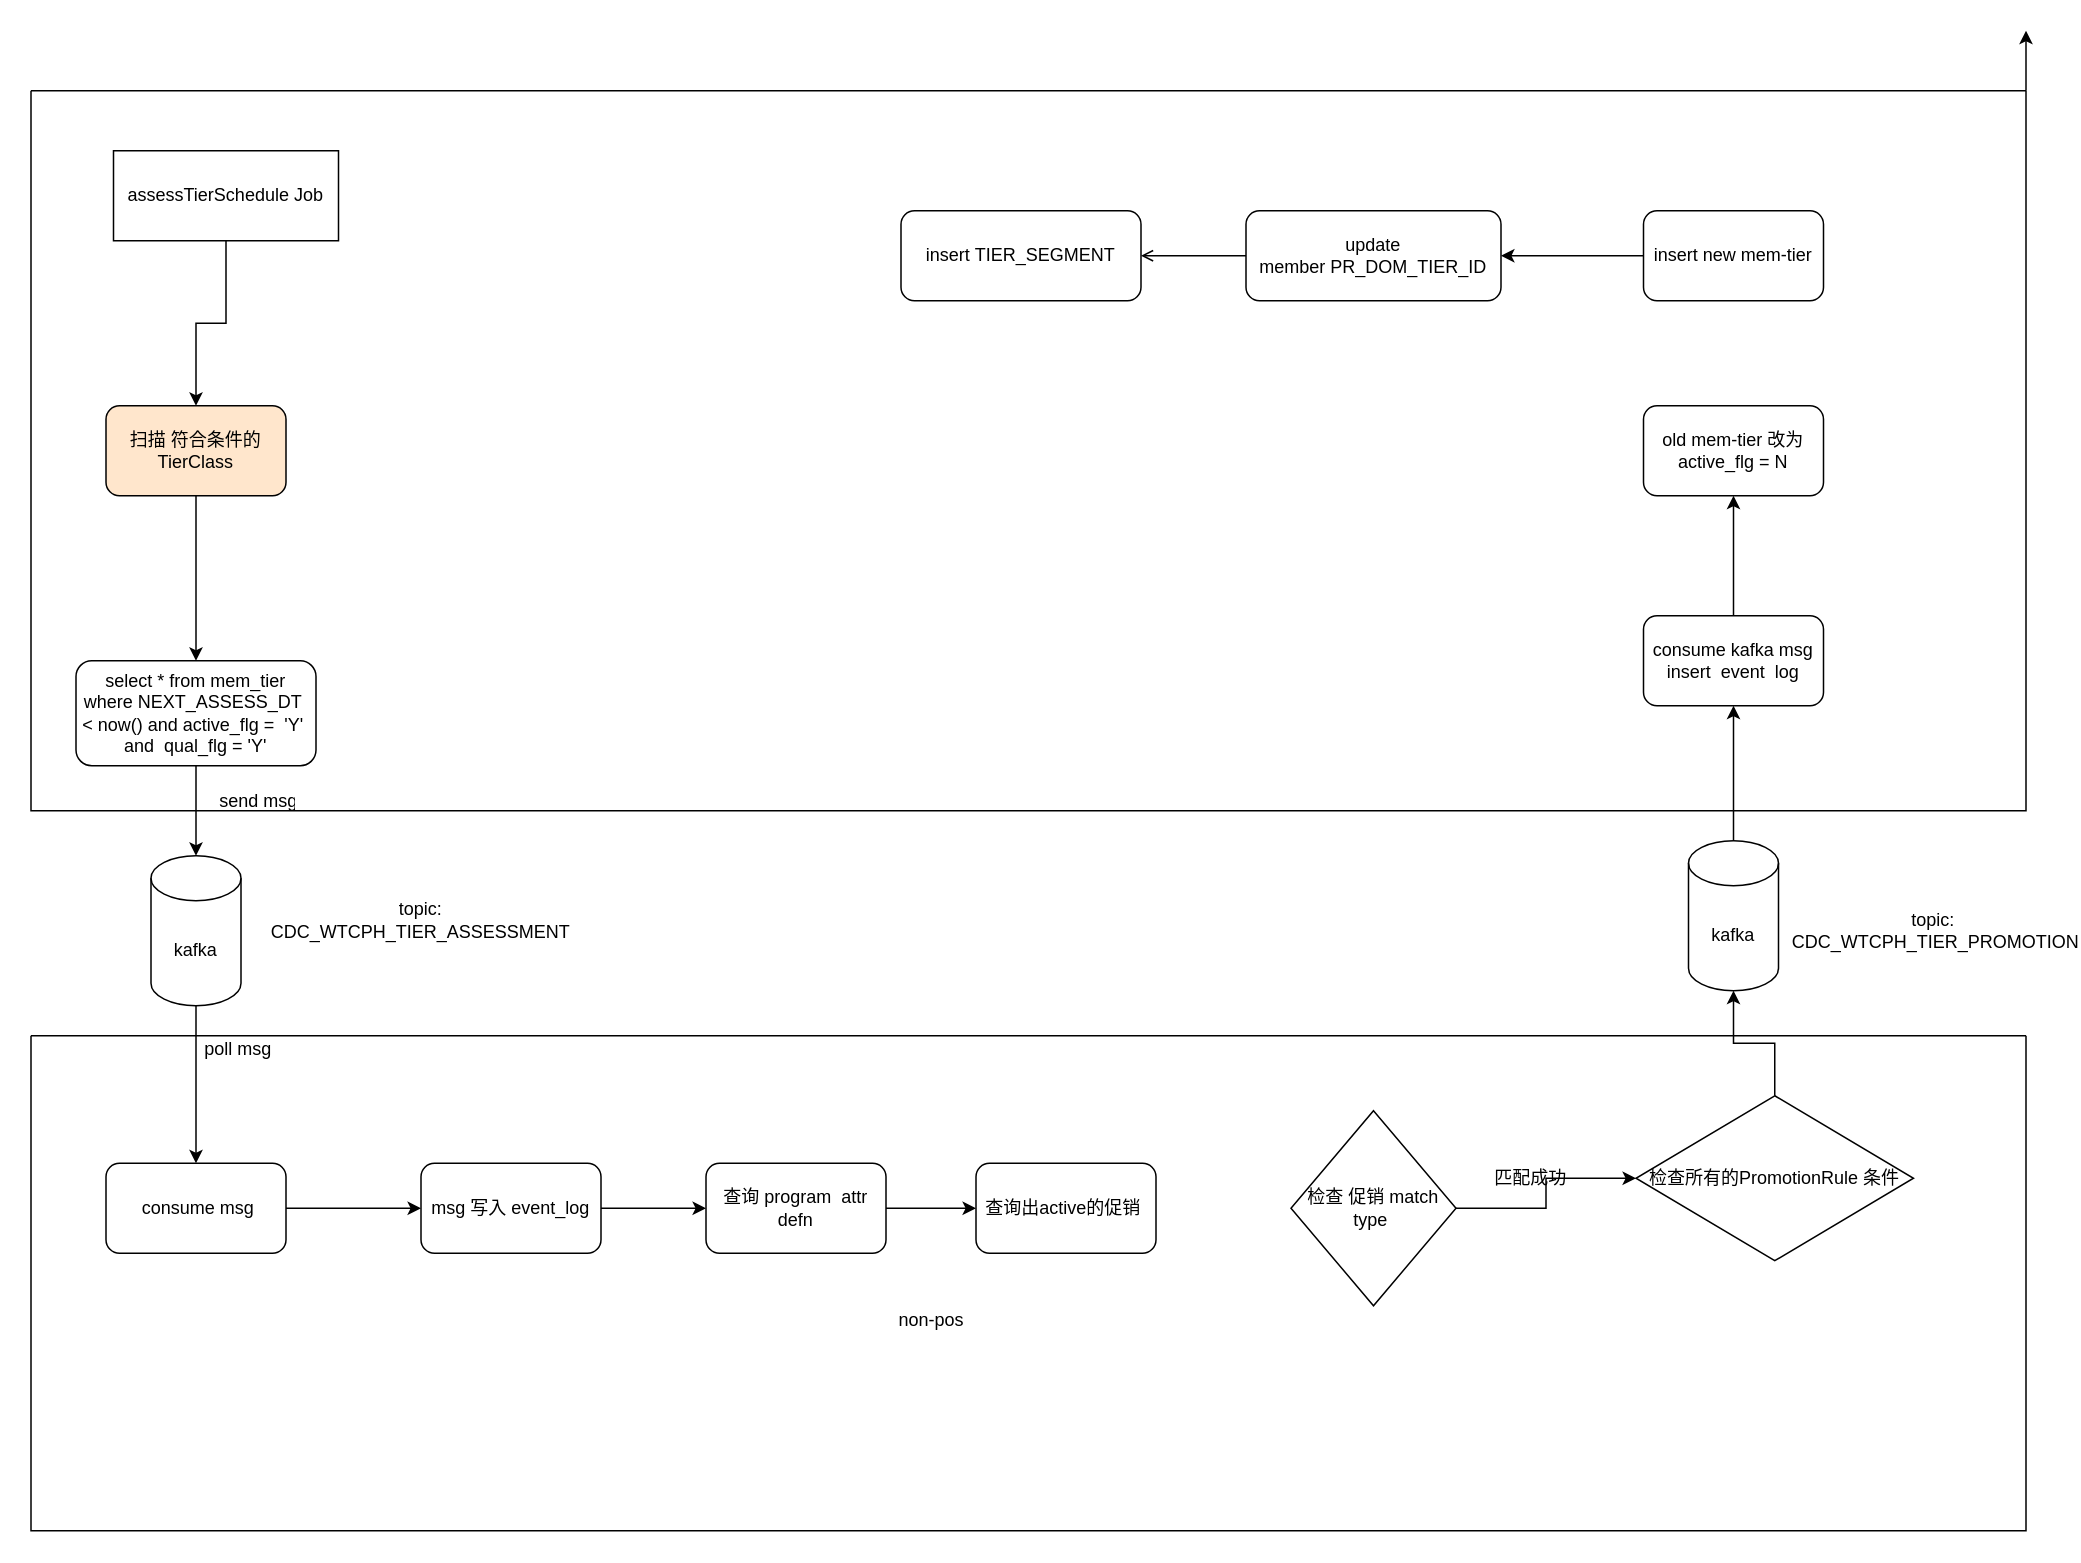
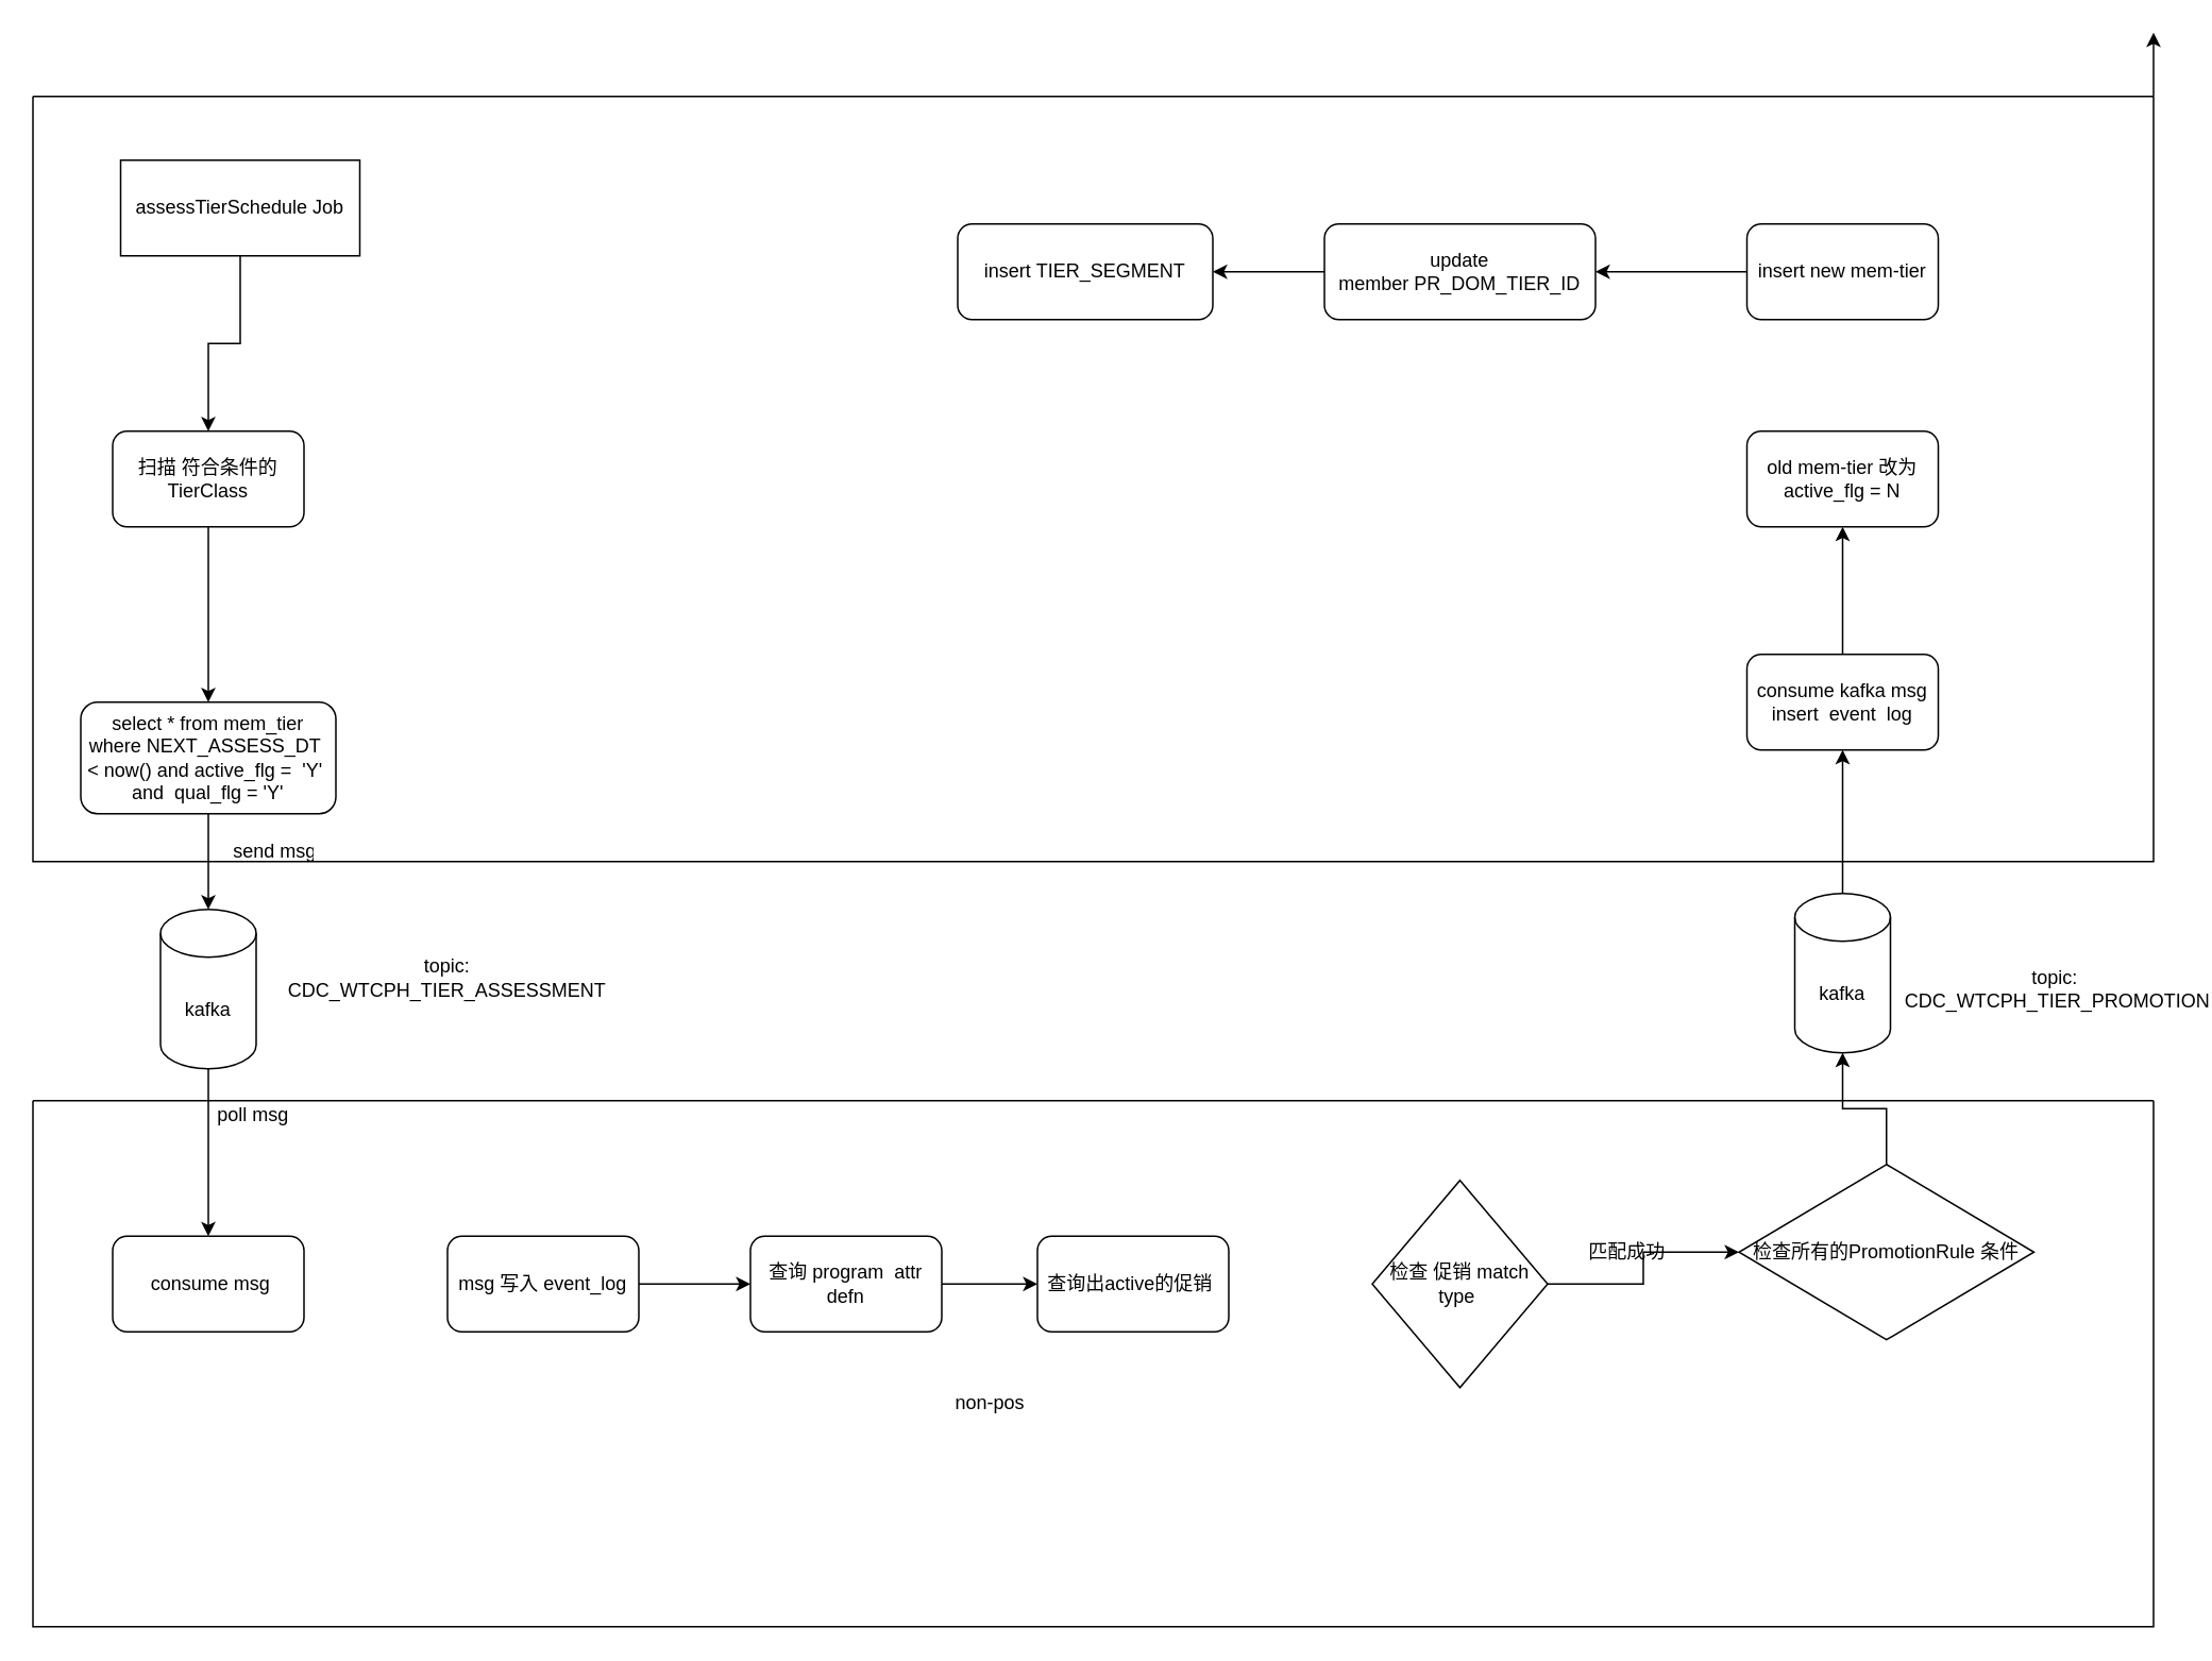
- <mxCell id="22" style="edgeStyle=orthogonalEdgeStyle;rounded=0;orthogonalLoop=1;jettySize=auto;html=1;entryX=1;entryY=0.5;entryDx=0;entryDy=0;endArrow=open;" parent="15" source="23" target="26" edge="1"><mxGeometry relative="1" as="geometry" /></mxCell>
+ <mxCell id="22" style="edgeStyle=orthogonalEdgeStyle;rounded=0;orthogonalLoop=1;jettySize=auto;html=1;entryX=1;entryY=0.5;entryDx=0;entryDy=0;" parent="15" source="23" target="26" edge="1"><mxGeometry relative="1" as="geometry" /></mxCell>
- <mxCell id="24" value="扫描 符合条件的TierClass" style="rounded=1;whiteSpace=wrap;html=1;fillColor=#ffe6cc;" parent="15" vertex="1"><mxGeometry x="50" y="210" width="120" height="60" as="geometry" /></mxCell>
+ <mxCell id="24" value="扫描 符合条件的TierClass" style="rounded=1;whiteSpace=wrap;html=1;" parent="15" vertex="1"><mxGeometry x="50" y="210" width="120" height="60" as="geometry" /></mxCell>
- <mxCell id="8" style="edgeStyle=orthogonalEdgeStyle;rounded=0;orthogonalLoop=1;jettySize=auto;html=1;entryX=0;entryY=0.5;entryDx=0;entryDy=0;" parent="1" source="9" target="13" edge="1"><mxGeometry relative="1" as="geometry" /></mxCell>
